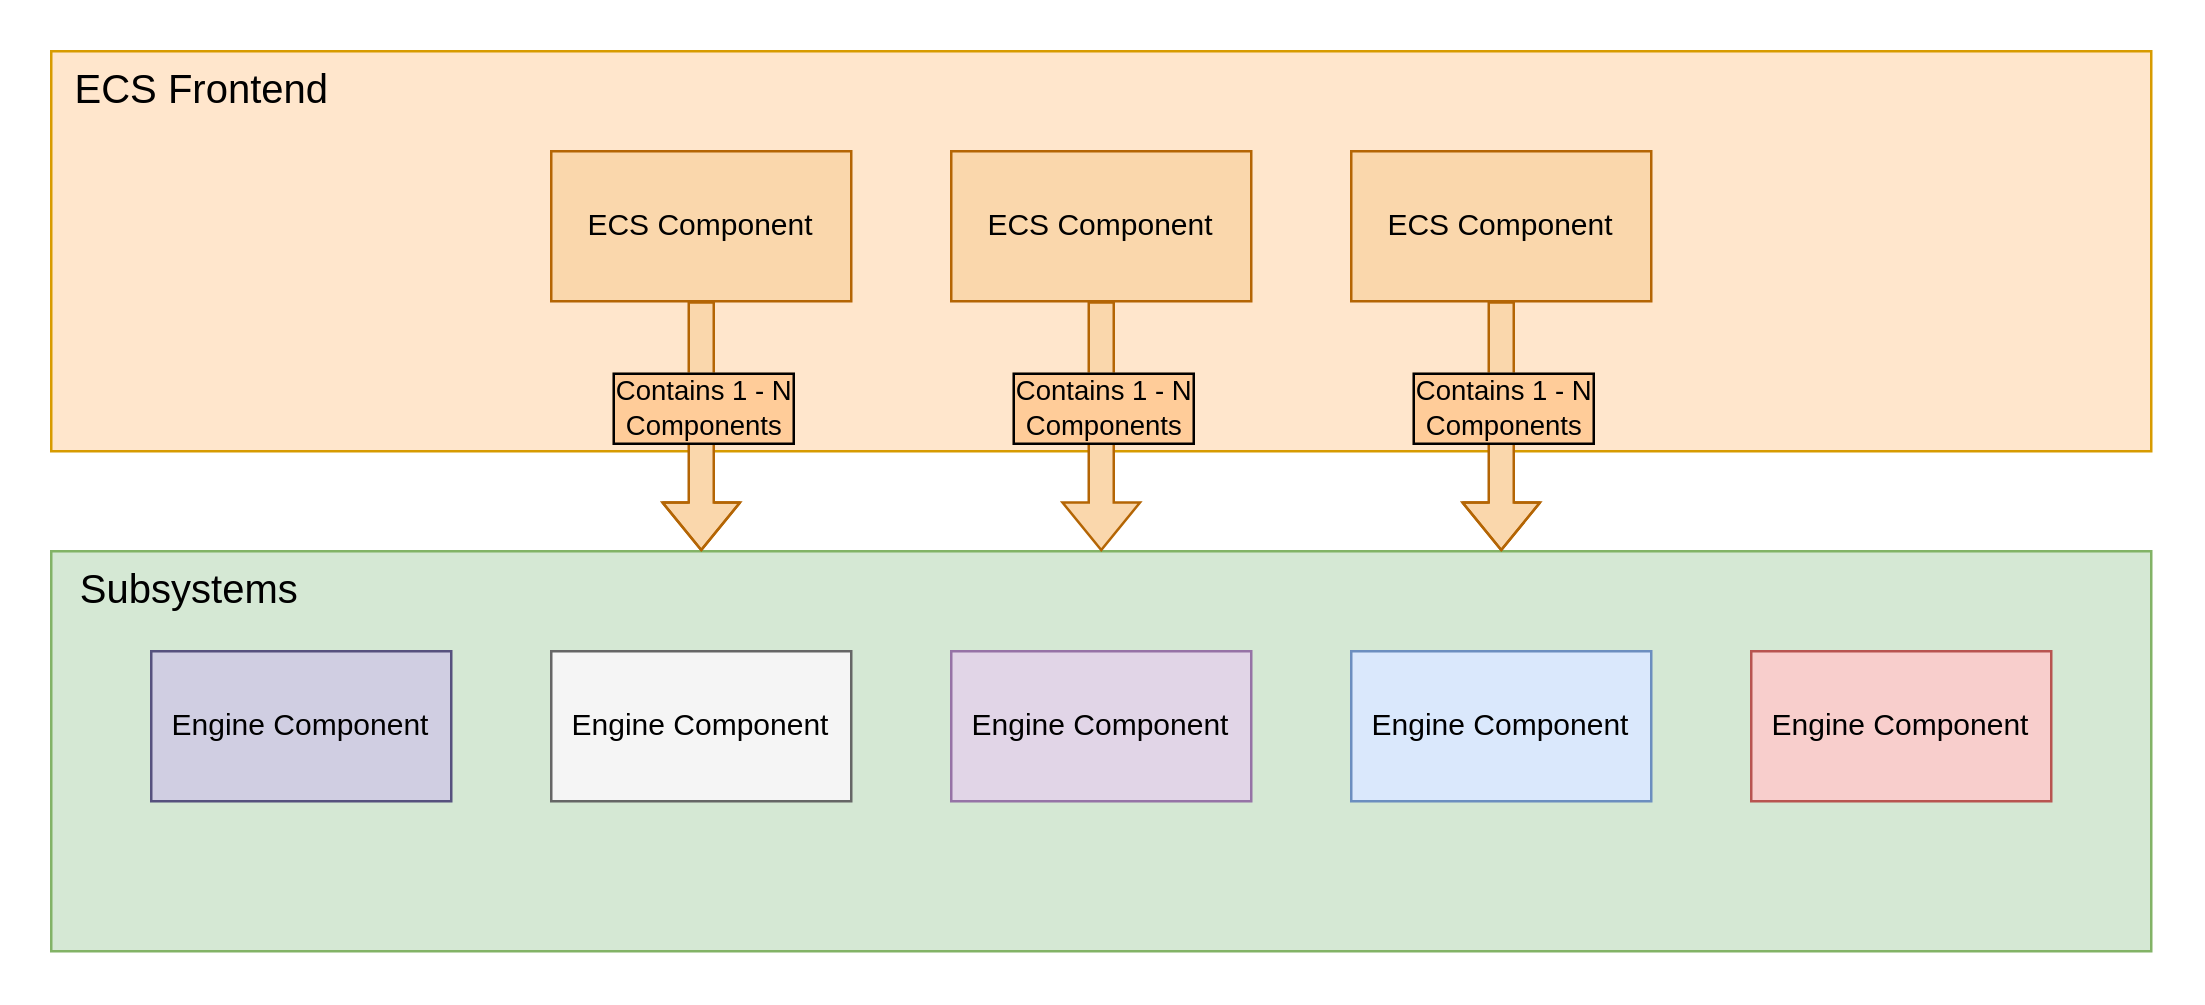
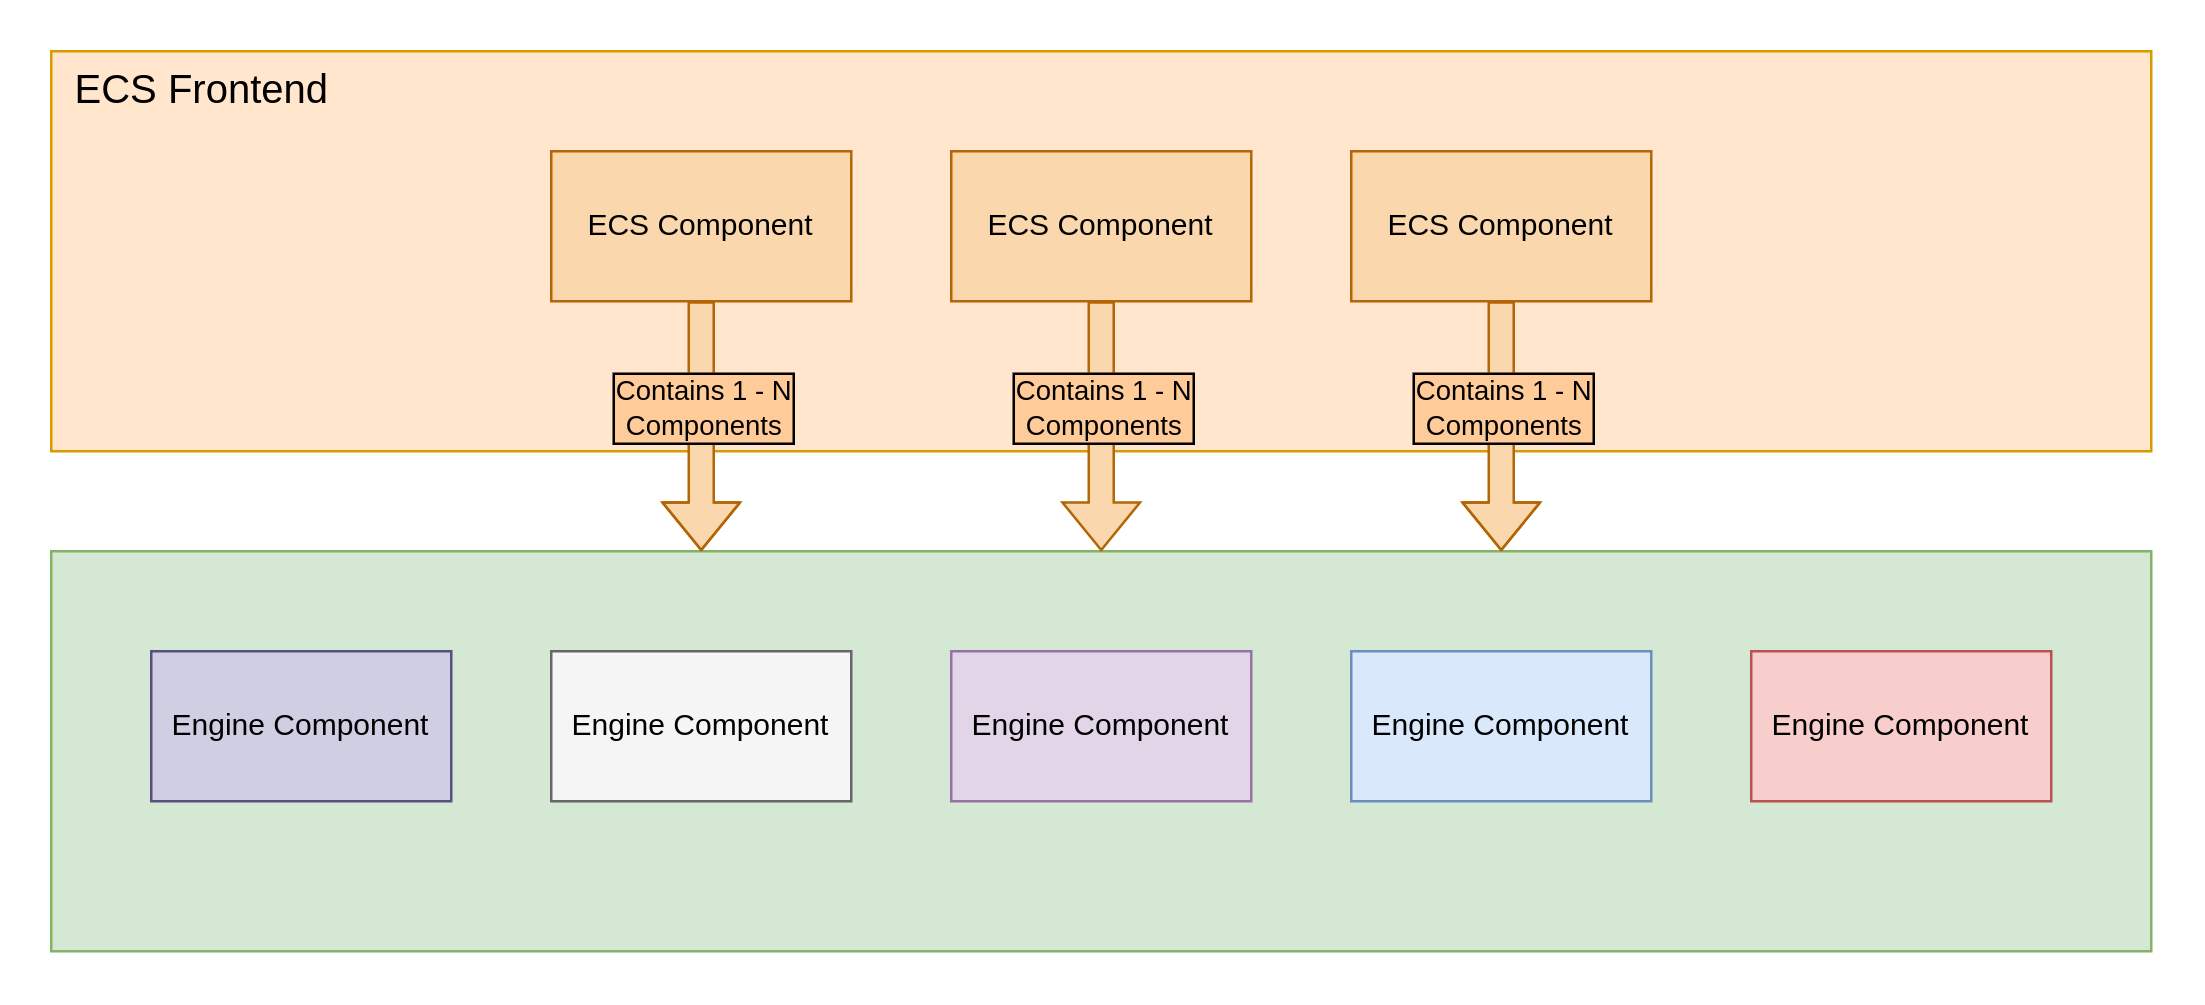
- <mxCell id="19" value="Subsystems" style="text;html=1;align=center;verticalAlign=middle;resizable=0;points=[];autosize=1;strokeColor=none;fillColor=none;fontSize=16;" vertex="1" parent="1"><mxGeometry y="220" width="110" height="30" as="geometry" x="20" /></mxCell>
